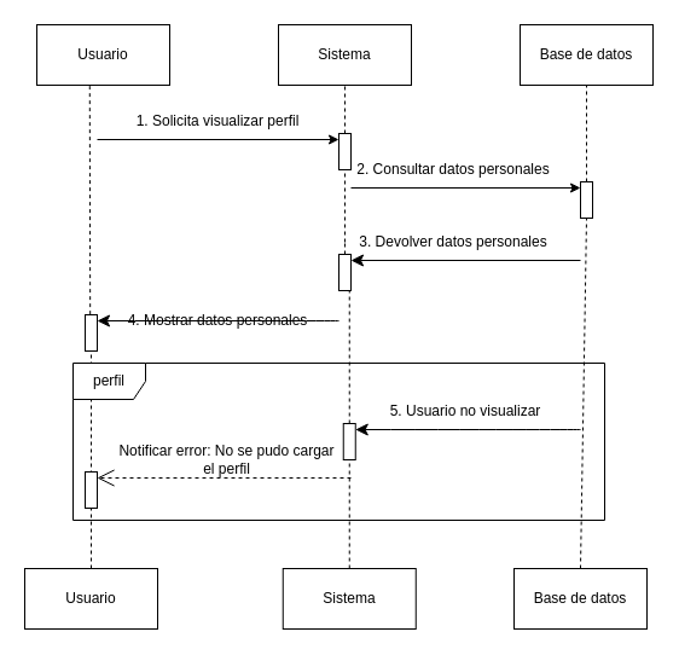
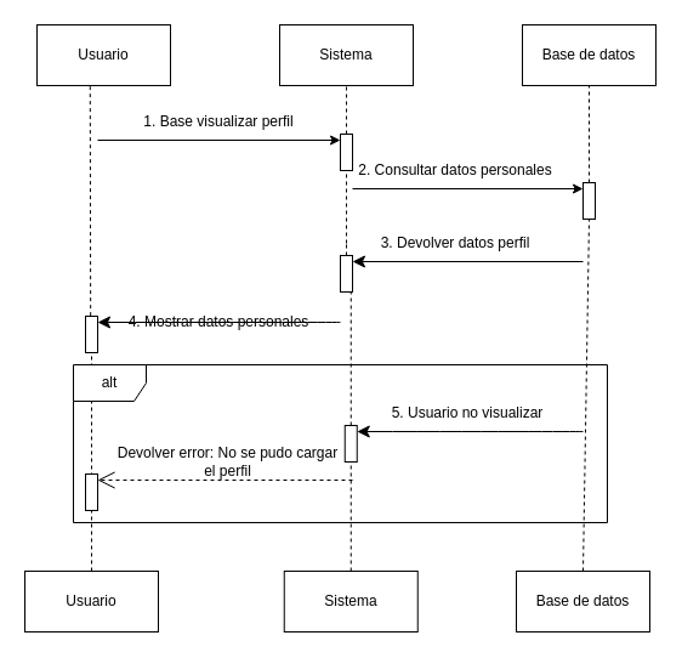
- <mxCell id="14" value="1. Solicita visualizar perfil" style="text;html=1;align=center;verticalAlign=middle;whiteSpace=wrap;rounded=0;" vertex="1" parent="1"><mxGeometry x="80" y="90" width="200" height="20" as="geometry" /></mxCell>
+ <mxCell id="14" value="1. Base visualizar perfil" style="text;html=1;align=center;verticalAlign=middle;whiteSpace=wrap;rounded=0;" vertex="1" parent="1"><mxGeometry x="80" y="90" width="200" height="20" as="geometry" /></mxCell>
- <mxCell id="22" value="3. Devolver datos personales" style="text;html=1;align=center;verticalAlign=middle;whiteSpace=wrap;rounded=0;" vertex="1" parent="1"><mxGeometry x="290" y="190" width="170" height="20" as="geometry" /></mxCell>
+ <mxCell id="22" value="3. Devolver datos perfil" style="text;html=1;align=center;verticalAlign=middle;whiteSpace=wrap;rounded=0;" vertex="1" parent="1"><mxGeometry x="290" y="190" width="170" height="20" as="geometry" /></mxCell>
- <mxCell id="29" value="perfil" style="shape=umlFrame;whiteSpace=wrap;html=1;pointerEvents=0;" vertex="1" parent="1"><mxGeometry x="60" y="300" width="440" height="130" as="geometry" /></mxCell>
+ <mxCell id="29" value="alt" style="shape=umlFrame;whiteSpace=wrap;html=1;pointerEvents=0;" vertex="1" parent="1"><mxGeometry x="60" y="300" width="440" height="130" as="geometry" /></mxCell>
- <mxCell id="34" value="Notificar error: No se pudo cargar el perfil" style="text;html=1;align=center;verticalAlign=middle;whiteSpace=wrap;rounded=0;" vertex="1" parent="1"><mxGeometry x="95" y="370" width="185" height="20" as="geometry" /></mxCell>
+ <mxCell id="34" value="Devolver error: No se pudo cargar el perfil" style="text;html=1;align=center;verticalAlign=middle;whiteSpace=wrap;rounded=0;" vertex="1" parent="1"><mxGeometry x="95" y="370" width="185" height="20" as="geometry" /></mxCell>
